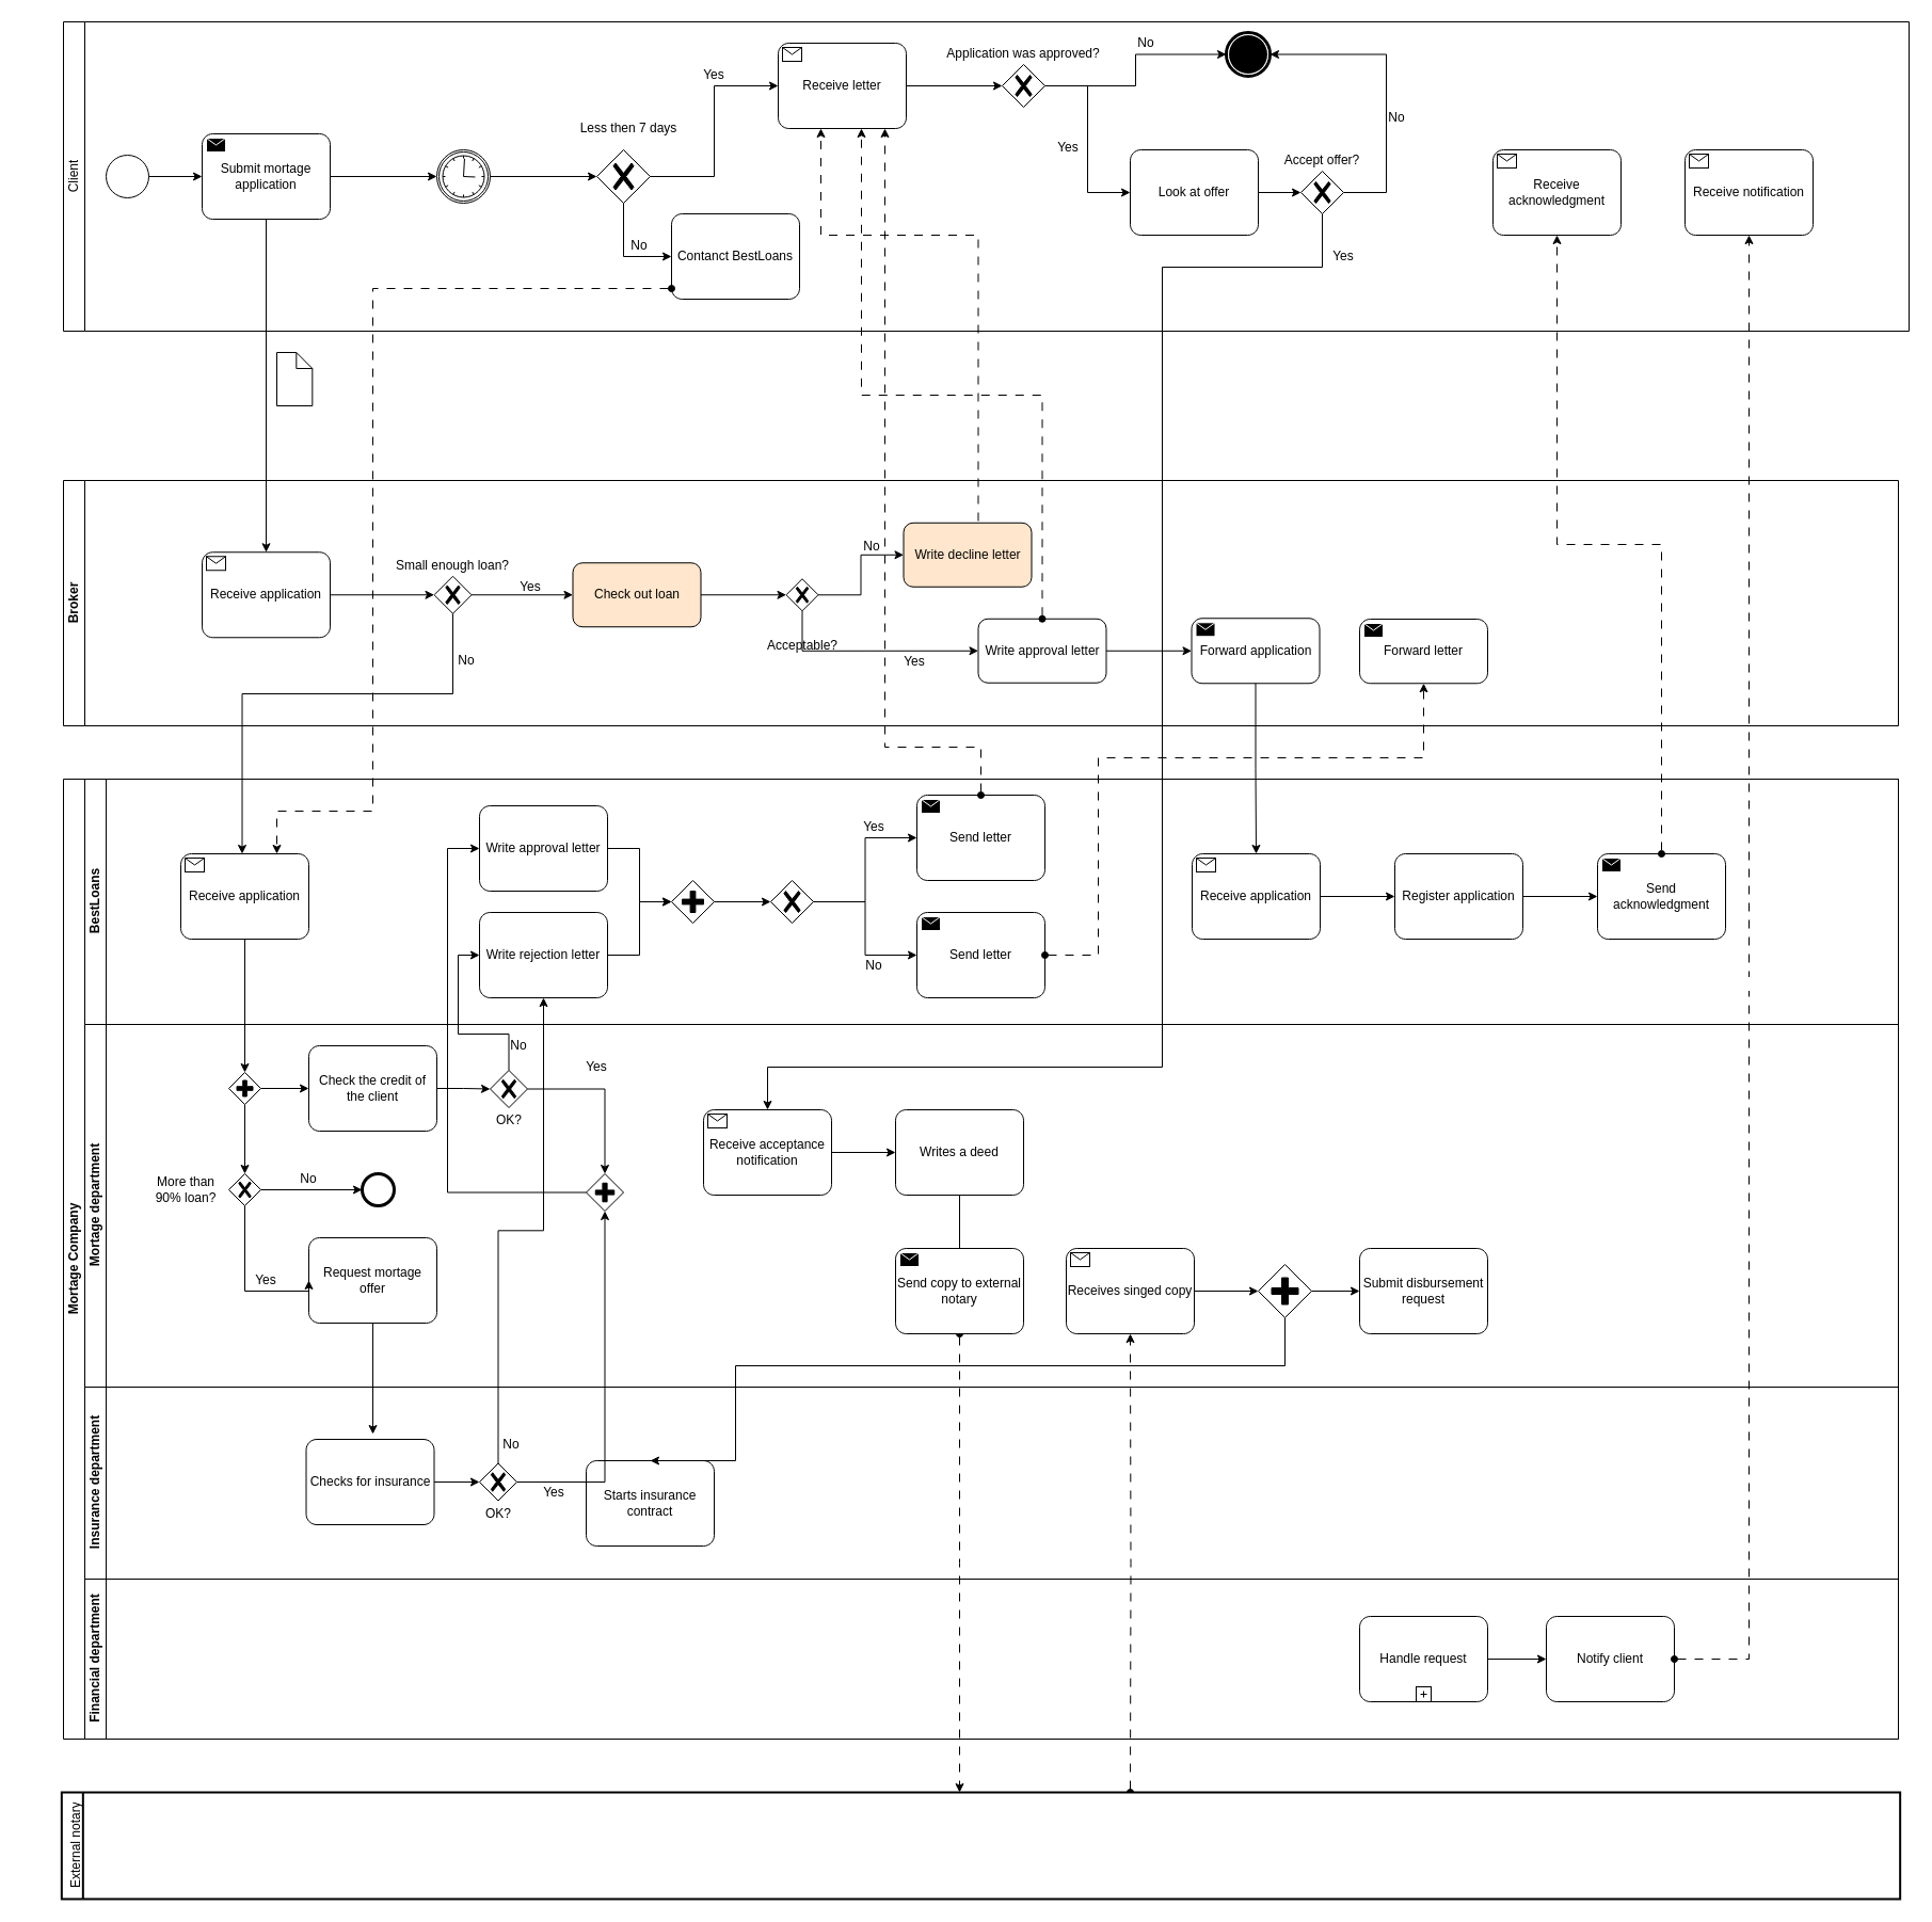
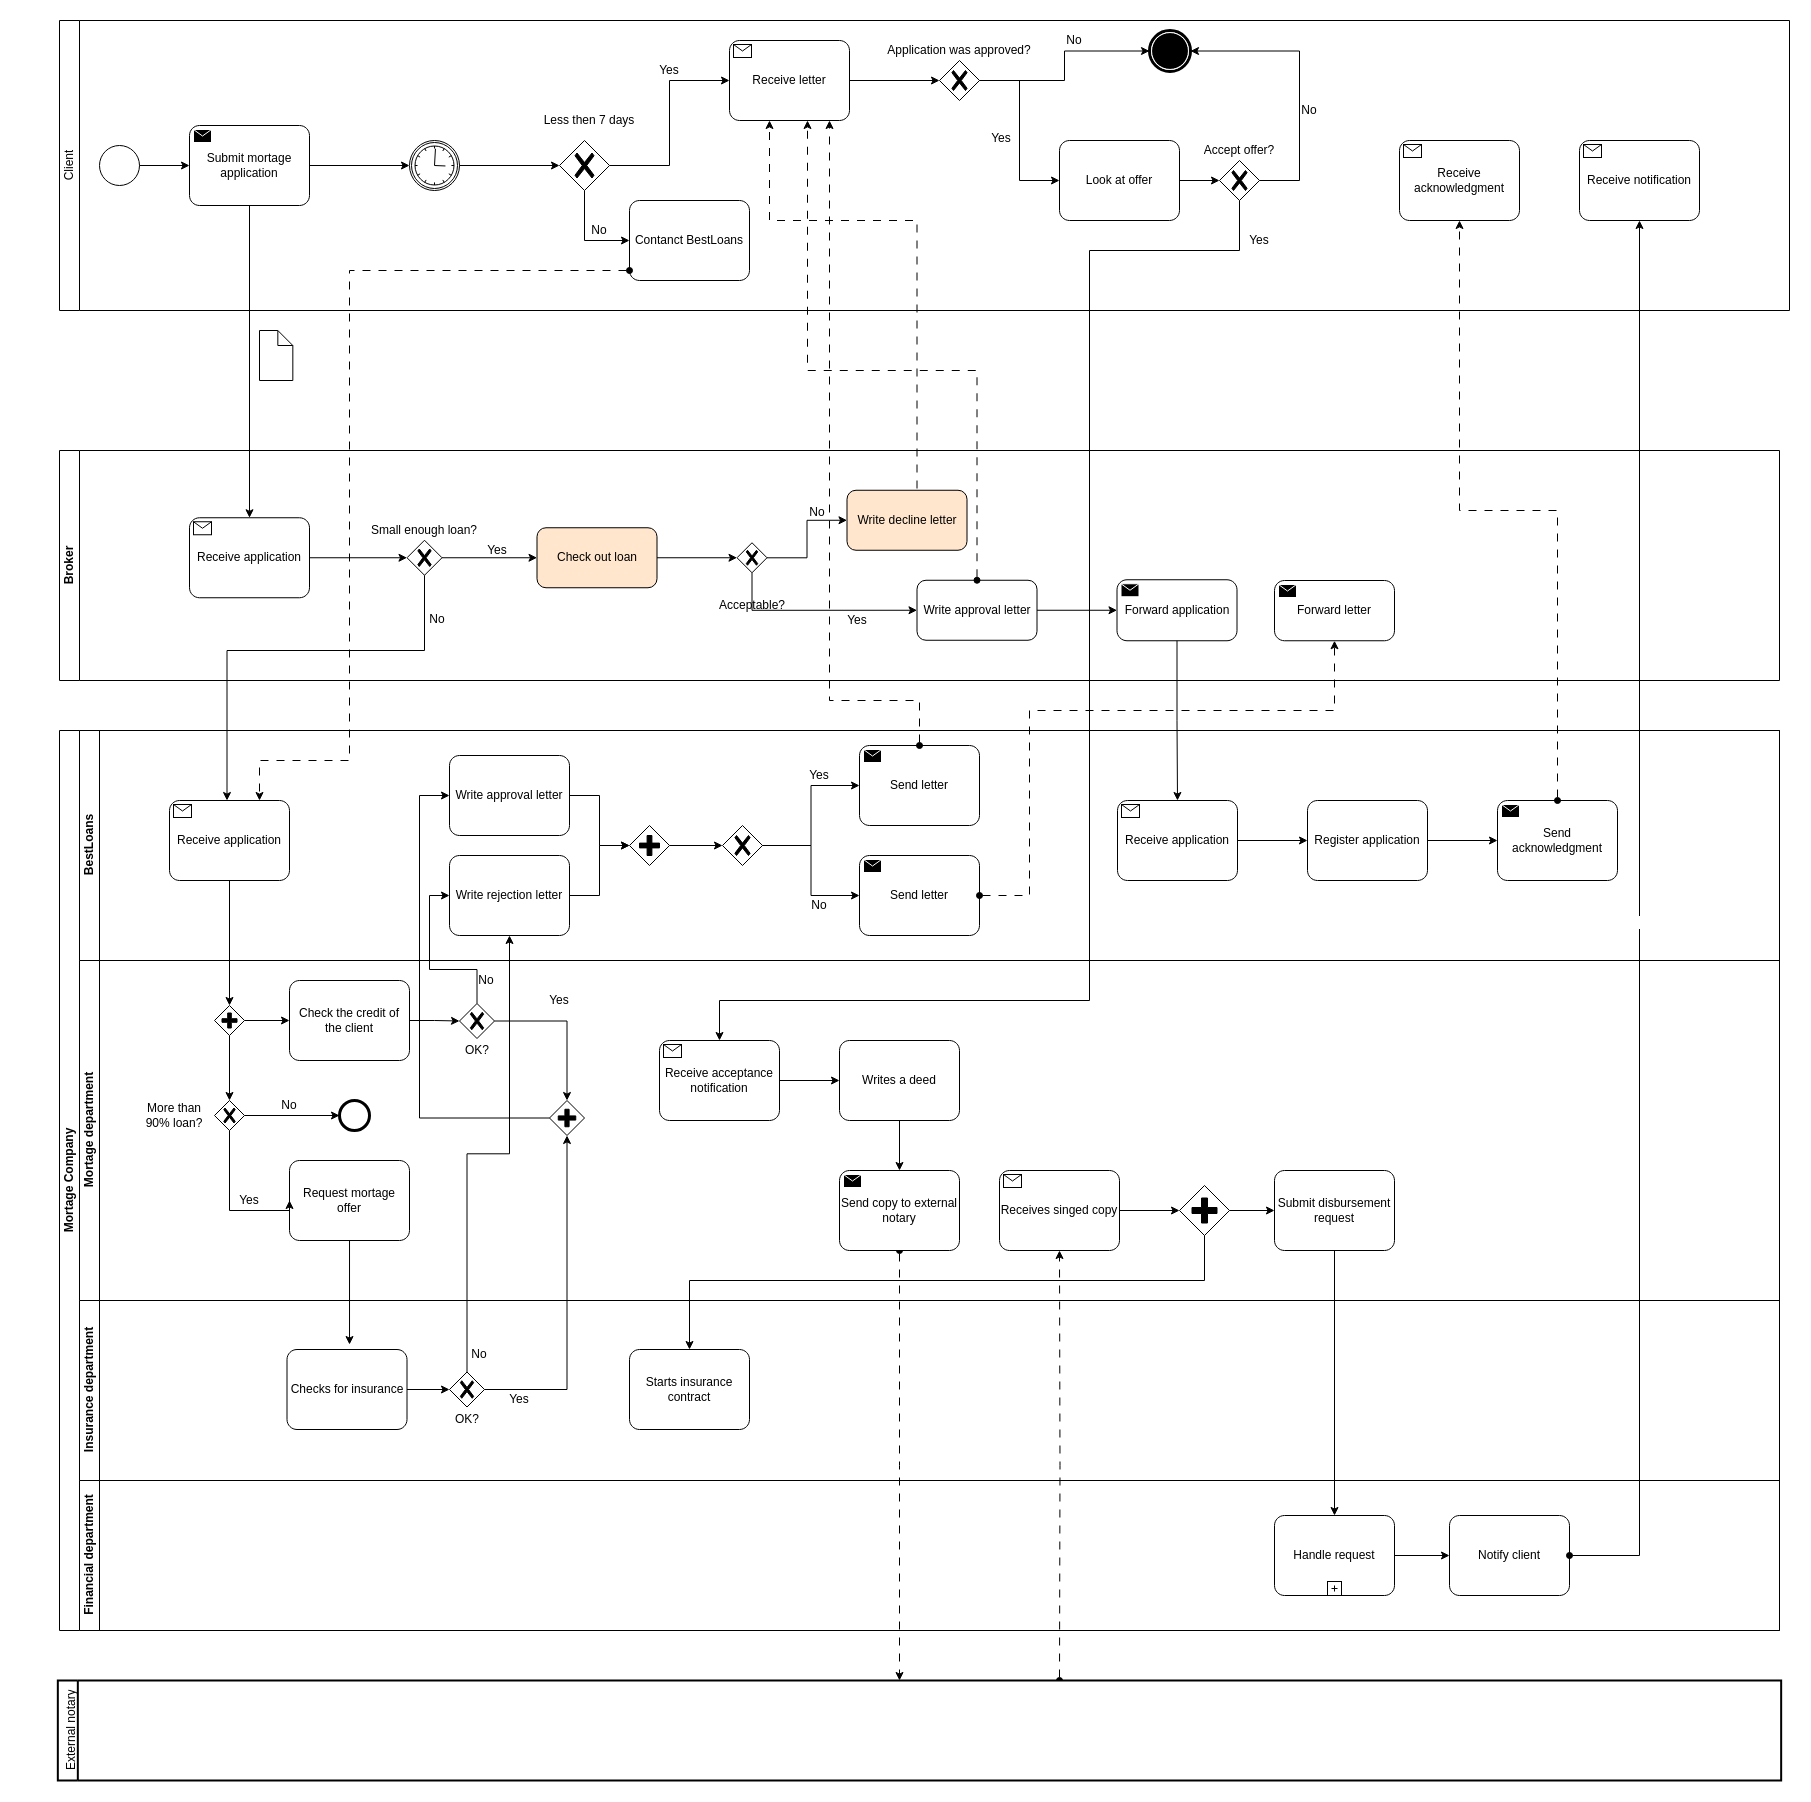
- <mxCell id="47" style="edgeStyle=orthogonalEdgeStyle;rounded=0;orthogonalLoop=1;jettySize=auto;html=1;entryX=0.5;entryY=0;entryDx=0;entryDy=0;entryPerimeter=0;endArrow=none;" parent="22" source="44" target="46" edge="1"><mxGeometry relative="1" as="geometry" /></mxCell>
+ <mxCell id="47" style="edgeStyle=orthogonalEdgeStyle;rounded=0;orthogonalLoop=1;jettySize=auto;html=1;entryX=0.5;entryY=0;entryDx=0;entryDy=0;entryPerimeter=0;" parent="22" source="44" target="46" edge="1"><mxGeometry relative="1" as="geometry" /></mxCell>
- <mxCell id="141" value="&amp;nbsp;" style="edgeStyle=orthogonalEdgeStyle;rounded=0;orthogonalLoop=1;jettySize=auto;html=1;dashed=1;dashPattern=8 8;startArrow=oval;startFill=1;entryX=0.5;entryY=1;entryDx=0;entryDy=0;entryPerimeter=0;" parent="1" source="64" target="128" edge="1"><mxGeometry relative="1" as="geometry"><mxPoint x="1669" y="310" as="targetPoint" /></mxGeometry></mxCell>
+ <mxCell id="141" value="&amp;nbsp;" style="edgeStyle=orthogonalEdgeStyle;rounded=0;orthogonalLoop=1;jettySize=auto;html=1;dashed=0;dashPattern=8 8;startArrow=oval;startFill=1;entryX=0.5;entryY=1;entryDx=0;entryDy=0;entryPerimeter=0;" parent="1" source="64" target="128" edge="1"><mxGeometry relative="1" as="geometry"><mxPoint x="1669" y="310" as="targetPoint" /></mxGeometry></mxCell>
+ <mxCell id="72" style="edgeStyle=orthogonalEdgeStyle;rounded=0;orthogonalLoop=1;jettySize=auto;html=1;entryX=0.5;entryY=0;entryDx=0;entryDy=0;entryPerimeter=0;" parent="2" source="52" target="63" edge="1"><mxGeometry relative="1" as="geometry" /></mxCell>
- <mxCell id="61" value="Starts insurance contract" style="points=[[0.25,0,0],[0.5,0,0],[0.75,0,0],[1,0.25,0],[1,0.5,0],[1,0.75,0],[0.75,1,0],[0.5,1,0],[0.25,1,0],[0,0.75,0],[0,0.5,0],[0,0.25,0]];shape=mxgraph.bpmn.task;whiteSpace=wrap;rectStyle=rounded;size=10;html=1;container=1;expand=0;collapsible=0;taskMarker=abstract;" parent="54" vertex="1"><mxGeometry x="470" y="69" width="120" height="80" as="geometry" /></mxCell>
+ <mxCell id="61" value="Starts insurance contract" style="points=[[0.25,0,0],[0.5,0,0],[0.75,0,0],[1,0.25,0],[1,0.5,0],[1,0.75,0],[0.75,1,0],[0.5,1,0],[0.25,1,0],[0,0.75,0],[0,0.5,0],[0,0.25,0]];shape=mxgraph.bpmn.task;whiteSpace=wrap;rectStyle=rounded;size=10;html=1;container=1;expand=0;collapsible=0;taskMarker=abstract;" parent="54" vertex="1"><mxGeometry x="550" y="49" width="120" height="80" as="geometry" /></mxCell>
